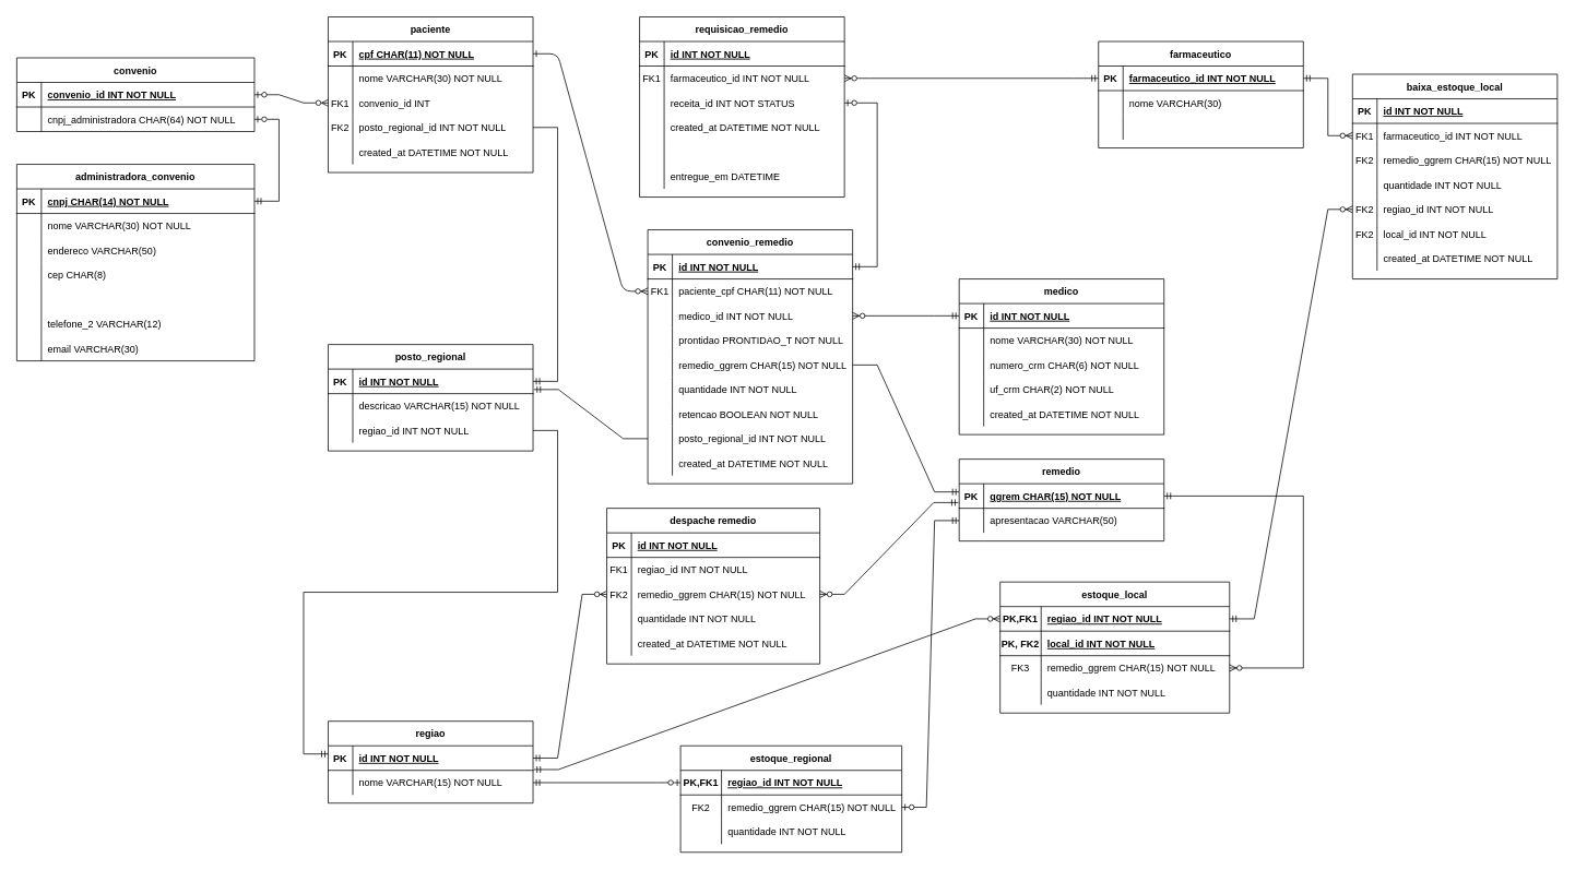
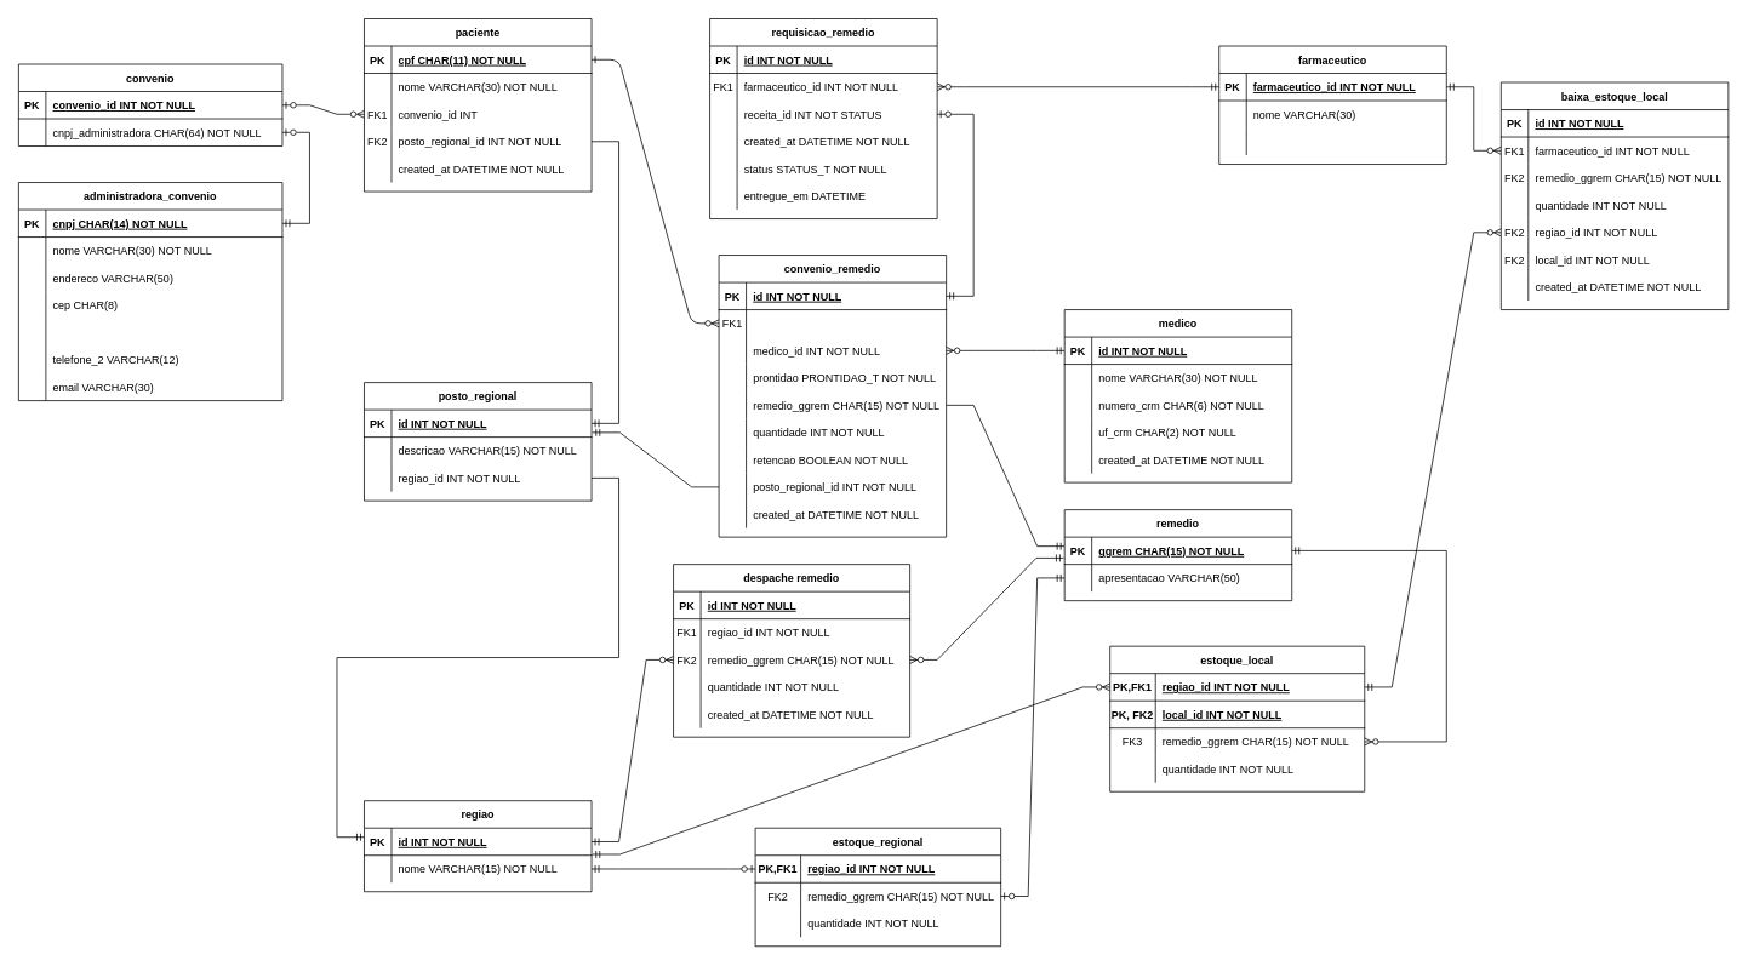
+ <mxCell id="18" value="status STATUS_T NOT NULL" style="shape=partialRectangle;overflow=hidden;connectable=0;fillColor=none;top=0;left=0;bottom=0;right=0;align=left;spacingLeft=6;" vertex="1" parent="16"><mxGeometry x="30" width="220" height="30" as="geometry"><mxRectangle width="220" height="30" as="alternateBounds" /></mxGeometry></mxCell>
- <mxCell id="82" value="paciente_cpf CHAR(11) NOT NULL" style="shape=partialRectangle;overflow=hidden;connectable=0;fillColor=none;top=0;left=0;bottom=0;right=0;align=left;spacingLeft=6;" parent="80" vertex="1"><mxGeometry x="30" width="220" height="30" as="geometry"><mxRectangle width="220" height="30" as="alternateBounds" /></mxGeometry></mxCell>
